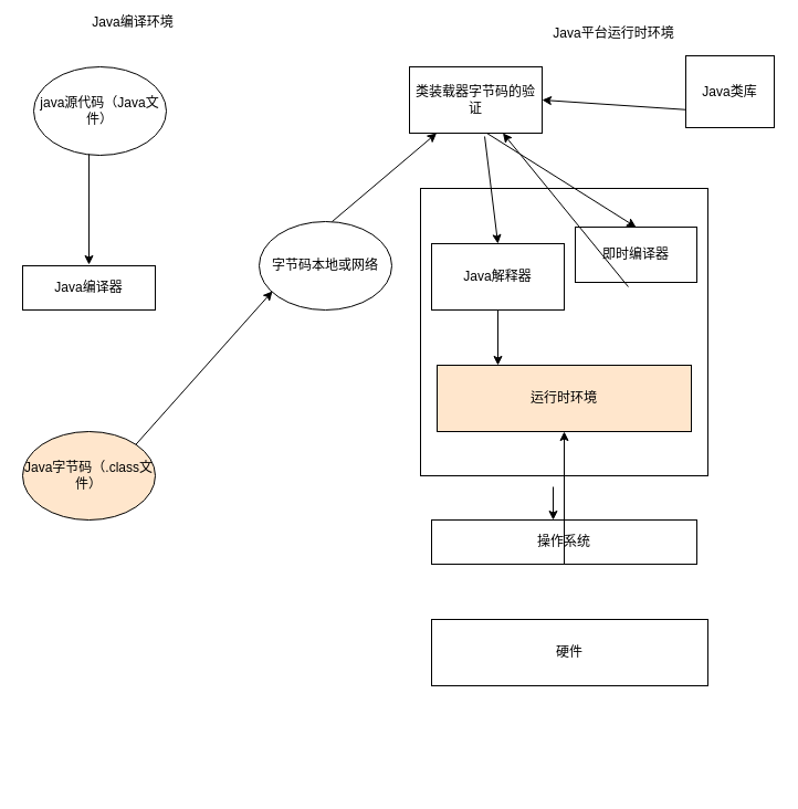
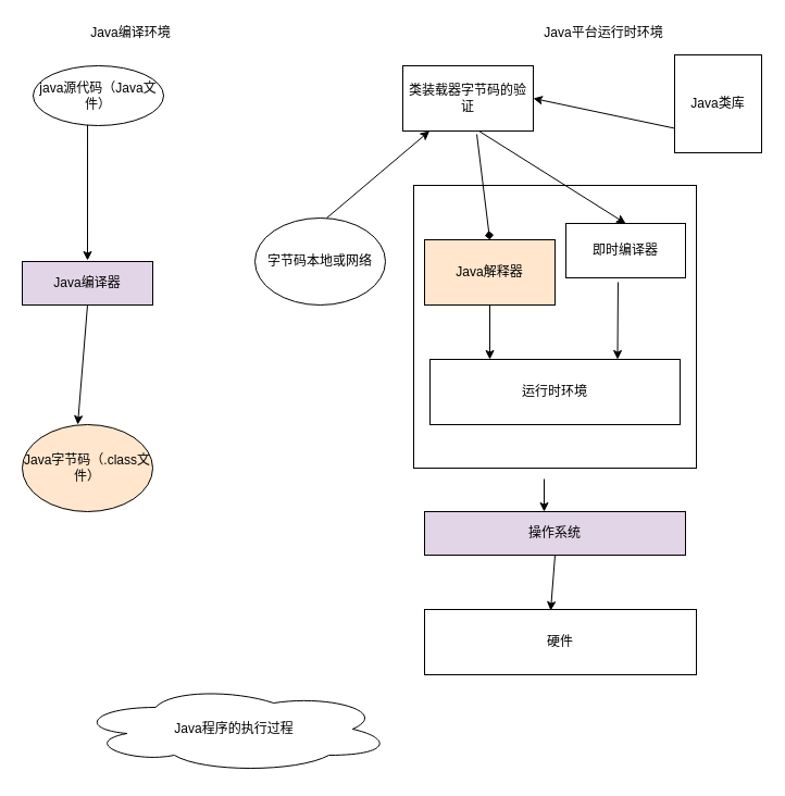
- <mxCell id="17" value="Java编译环境" style="text;html=1;strokeColor=none;fillColor=none;align=center;verticalAlign=middle;whiteSpace=wrap;rounded=0;" vertex="1" parent="1"><mxGeometry x="70" y="10" width="100" height="20" as="geometry" /></mxCell>
+ <mxCell id="17" value="Java编译环境" style="text;html=1;strokeColor=none;fillColor=none;align=center;verticalAlign=middle;whiteSpace=wrap;rounded=0;" vertex="1" parent="1"><mxGeometry x="70" y="20" width="100" height="20" as="geometry" /></mxCell>
- <mxCell id="16" value="Java类库" style="rounded=0;whiteSpace=wrap;html=1;" vertex="1" parent="1"><mxGeometry x="620" y="50" width="80" height="65" as="geometry" /></mxCell>
+ <mxCell id="16" value="Java类库" style="rounded=0;whiteSpace=wrap;html=1;" vertex="1" parent="1"><mxGeometry x="620" y="50" width="80" height="90" as="geometry" /></mxCell>
- <mxCell id="2" value="java源代码（Java文件）" style="ellipse;whiteSpace=wrap;html=1;" vertex="1" parent="1"><mxGeometry x="30" y="60" width="120" height="80" as="geometry" /></mxCell>
+ <mxCell id="2" value="java源代码（Java文件）" style="ellipse;whiteSpace=wrap;html=1;" vertex="1" parent="1"><mxGeometry x="30" y="60" width="120" height="55" as="geometry" /></mxCell>
- <mxCell id="24" value="" style="endArrow=classic;html=1;exitX=0.436;exitY=1.08;exitDx=0;exitDy=0;exitPerimeter=0;" edge="1" parent="1" source="12" target="9"><mxGeometry width="50" height="50" relative="1" as="geometry"><mxPoint x="330" y="340" as="sourcePoint" /><mxPoint x="380" y="290" as="targetPoint" /></mxGeometry></mxCell>
+ <mxCell id="24" value="" style="endArrow=classic;html=1;exitX=0.436;exitY=1.08;exitDx=0;exitDy=0;exitPerimeter=0;entryX=0.75;entryY=0;entryDx=0;entryDy=0;" edge="1" parent="1" source="12" target="13"><mxGeometry width="50" height="50" relative="1" as="geometry"><mxPoint x="330" y="340" as="sourcePoint" /><mxPoint x="380" y="290" as="targetPoint" /></mxGeometry></mxCell>
- <mxCell id="21" value="" style="endArrow=classic;html=1;entryX=0.5;entryY=0;entryDx=0;entryDy=0;exitX=0.567;exitY=1.05;exitDx=0;exitDy=0;exitPerimeter=0;" edge="1" parent="1" source="9" target="11"><mxGeometry width="50" height="50" relative="1" as="geometry"><mxPoint x="330" y="340" as="sourcePoint" /><mxPoint x="380" y="290" as="targetPoint" /></mxGeometry></mxCell>
+ <mxCell id="21" value="" style="endArrow=diamond;html=1;entryX=0.5;entryY=0;entryDx=0;entryDy=0;exitX=0.567;exitY=1.05;exitDx=0;exitDy=0;exitPerimeter=0;" edge="1" parent="1" source="9" target="11"><mxGeometry width="50" height="50" relative="1" as="geometry"><mxPoint x="330" y="340" as="sourcePoint" /><mxPoint x="380" y="290" as="targetPoint" /></mxGeometry></mxCell>
- <mxCell id="11" value="Java解释器" style="rounded=0;whiteSpace=wrap;html=1;" vertex="1" parent="1"><mxGeometry x="390" y="220" width="120" height="60" as="geometry" /></mxCell>
+ <mxCell id="11" value="Java解释器" style="rounded=0;whiteSpace=wrap;html=1;fillColor=#ffe6cc;" vertex="1" parent="1"><mxGeometry x="390" y="220" width="120" height="60" as="geometry" /></mxCell>
- <mxCell id="3" value="Java编译器" style="rounded=0;whiteSpace=wrap;html=1;" vertex="1" parent="1"><mxGeometry x="20" y="240" width="120" height="40" as="geometry" /></mxCell>
+ <mxCell id="3" value="Java编译器" style="rounded=0;whiteSpace=wrap;html=1;fillColor=#e1d5e7;" vertex="1" parent="1"><mxGeometry x="20" y="240" width="120" height="40" as="geometry" /></mxCell>
+ <mxCell id="7" value="" style="endArrow=classic;html=1;entryX=0.425;entryY=0;entryDx=0;entryDy=0;entryPerimeter=0;exitX=0.5;exitY=1;exitDx=0;exitDy=0;" edge="1" parent="1" source="3" target="4"><mxGeometry width="50" height="50" relative="1" as="geometry"><mxPoint x="330" y="250" as="sourcePoint" /><mxPoint x="380" y="200" as="targetPoint" /></mxGeometry></mxCell>
- <mxCell id="8" value="" style="endArrow=classic;html=1;exitX=1;exitY=0;exitDx=0;exitDy=0;entryX=0.1;entryY=0.788;entryDx=0;entryDy=0;entryPerimeter=0;" edge="1" parent="1" source="4" target="5"><mxGeometry width="50" height="50" relative="1" as="geometry"><mxPoint x="330" y="250" as="sourcePoint" /><mxPoint x="250" y="270" as="targetPoint" /></mxGeometry></mxCell>
- <mxCell id="13" value="运行时环境" style="rounded=0;whiteSpace=wrap;html=1;fillColor=#ffe6cc;" vertex="1" parent="1"><mxGeometry x="395" y="330" width="230" height="60" as="geometry" /></mxCell>
+ <mxCell id="13" value="运行时环境" style="rounded=0;whiteSpace=wrap;html=1;" vertex="1" parent="1"><mxGeometry x="395" y="330" width="230" height="60" as="geometry" /></mxCell>
- <mxCell id="26" value="" style="endArrow=classic;html=1;exitX=0.5;exitY=1;exitDx=0;exitDy=0;" edge="1" parent="1" source="14" target="13"><mxGeometry width="50" height="50" relative="1" as="geometry"><mxPoint x="330" y="340" as="sourcePoint" /><mxPoint x="380" y="290" as="targetPoint" /></mxGeometry></mxCell>
+ <mxCell id="26" value="" style="endArrow=classic;html=1;exitX=0.5;exitY=1;exitDx=0;exitDy=0;entryX=0.464;entryY=0.017;entryDx=0;entryDy=0;entryPerimeter=0;" edge="1" parent="1" source="14" target="15"><mxGeometry width="50" height="50" relative="1" as="geometry"><mxPoint x="330" y="340" as="sourcePoint" /><mxPoint x="380" y="290" as="targetPoint" /></mxGeometry></mxCell>
- <mxCell id="14" value="操作系统" style="rounded=0;whiteSpace=wrap;html=1;" vertex="1" parent="1"><mxGeometry x="390" y="470" width="240" height="40" as="geometry" /></mxCell>
+ <mxCell id="14" value="操作系统" style="rounded=0;whiteSpace=wrap;html=1;fillColor=#e1d5e7;" vertex="1" parent="1"><mxGeometry x="390" y="470" width="240" height="40" as="geometry" /></mxCell>
+ <mxCell id="27" value="Java程序的执行过程" style="ellipse;shape=cloud;whiteSpace=wrap;html=1;" vertex="1" parent="1"><mxGeometry x="70" y="630" width="290" height="80" as="geometry" /></mxCell>
